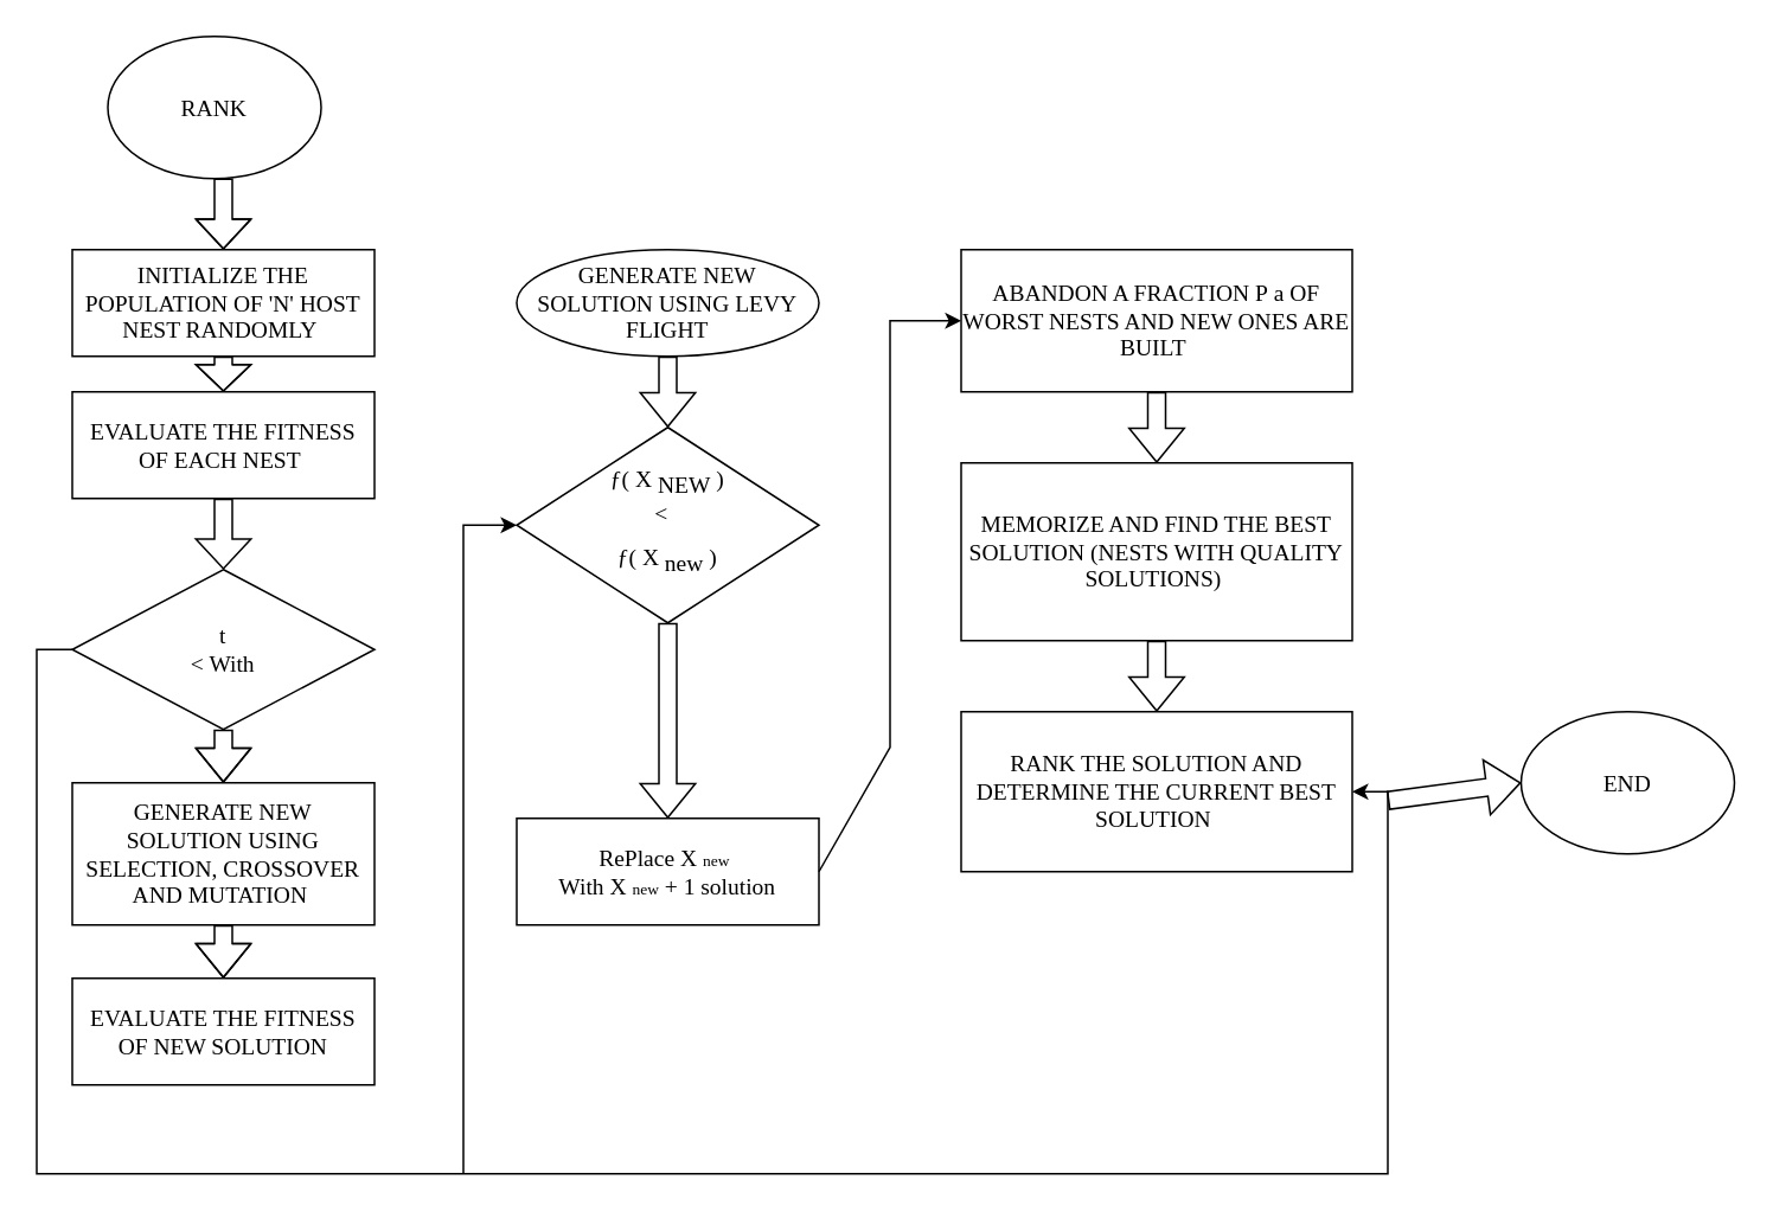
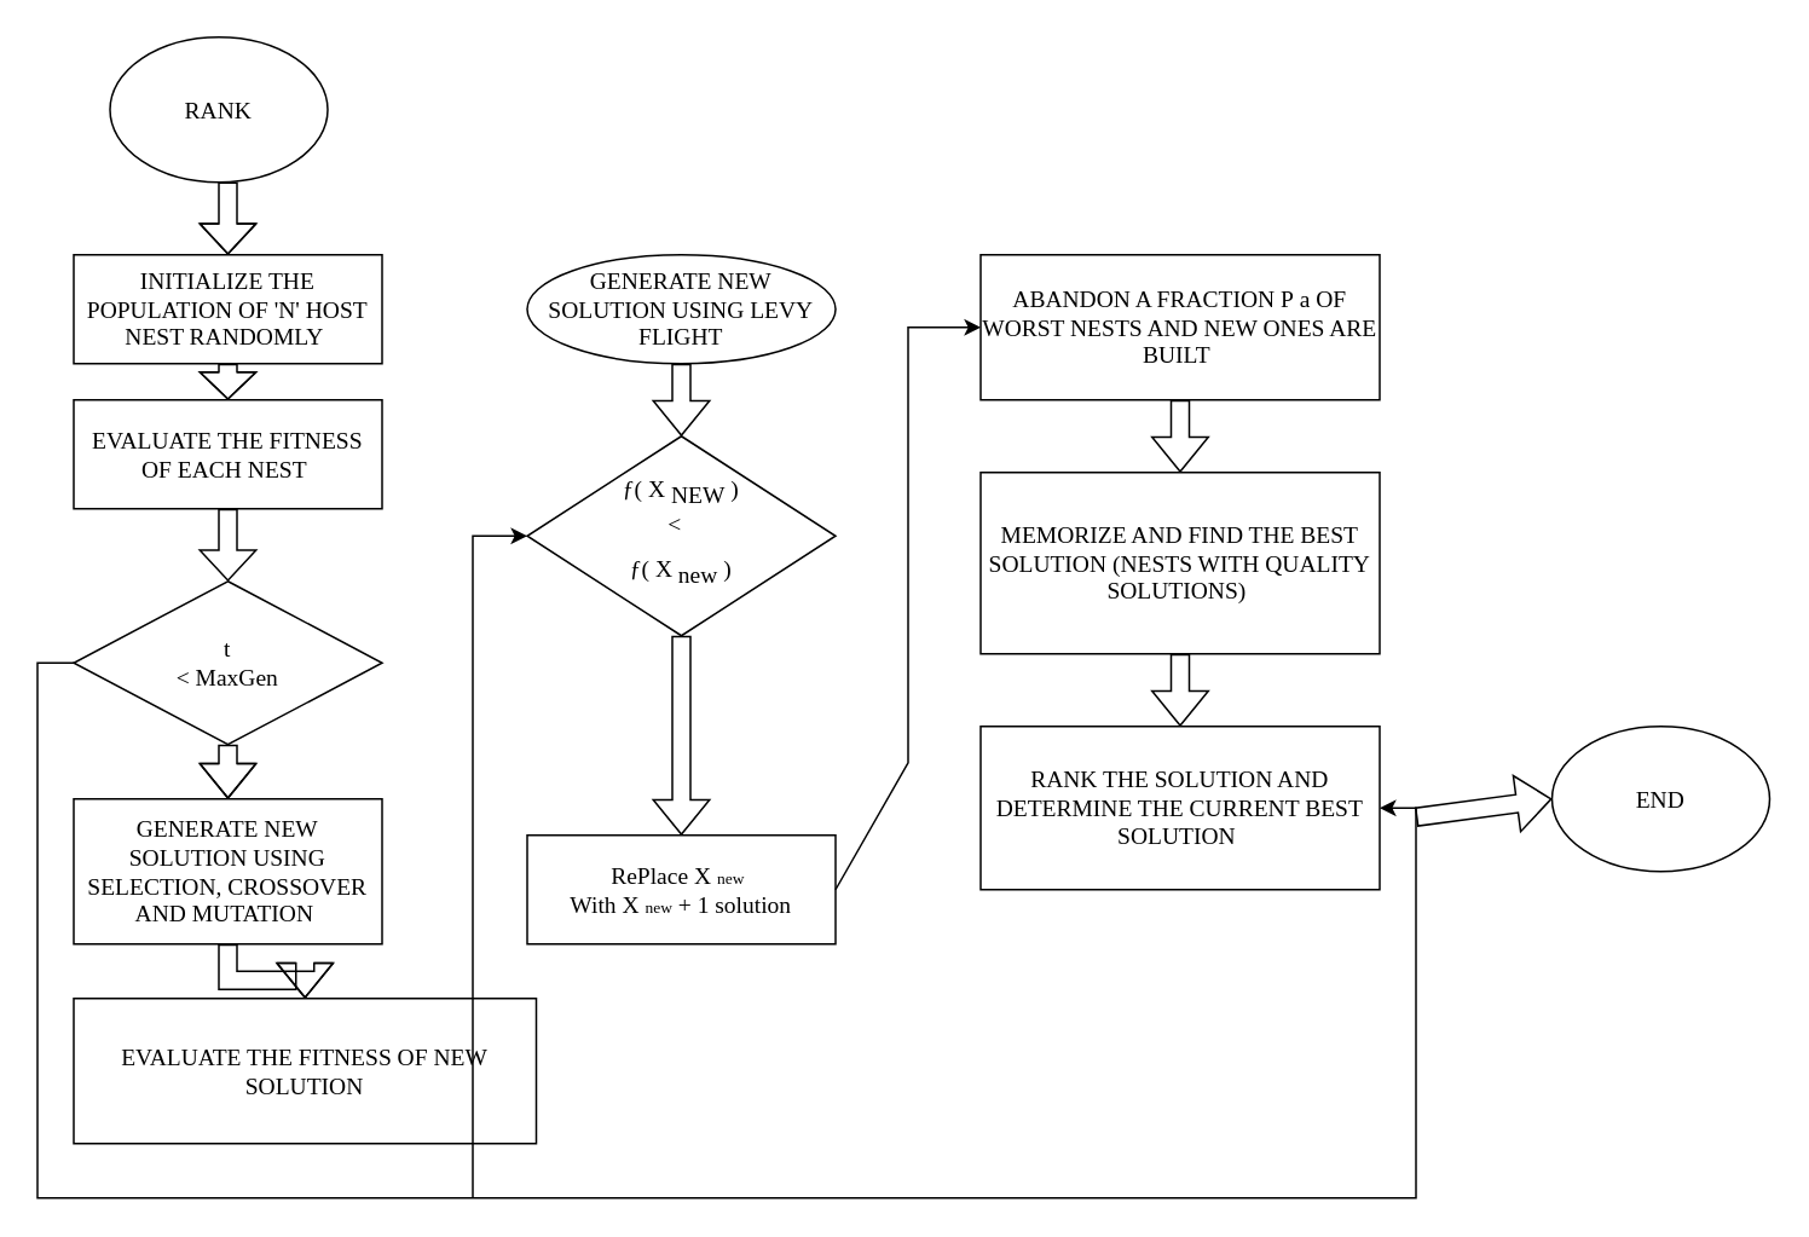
- <mxCell id="10" value="t &lt;br style=&quot;font-size: 13px;&quot;&gt;&amp;lt; With" style="rhombus;whiteSpace=wrap;html=1;fontFamily=Verdana;fontSize=13;" vertex="1" parent="1"><mxGeometry x="40" y="320" width="170" height="90" as="geometry" /></mxCell>
+ <mxCell id="10" value="t &lt;br style=&quot;font-size: 13px;&quot;&gt;&amp;lt; MaxGen" style="rhombus;whiteSpace=wrap;html=1;fontFamily=Verdana;fontSize=13;" vertex="1" parent="1"><mxGeometry x="40" y="320" width="170" height="90" as="geometry" /></mxCell>
- <mxCell id="15" value="EVALUATE THE FITNESS OF NEW SOLUTION" style="rounded=0;whiteSpace=wrap;html=1;fontFamily=Verdana;fontSize=13;" vertex="1" parent="1"><mxGeometry x="40" y="550" width="170" height="60" as="geometry" /></mxCell>
+ <mxCell id="15" value="EVALUATE THE FITNESS OF NEW SOLUTION" style="rounded=0;whiteSpace=wrap;html=1;fontFamily=Verdana;fontSize=13;" vertex="1" parent="1"><mxGeometry x="40" y="550" width="255" height="80" as="geometry" /></mxCell>
